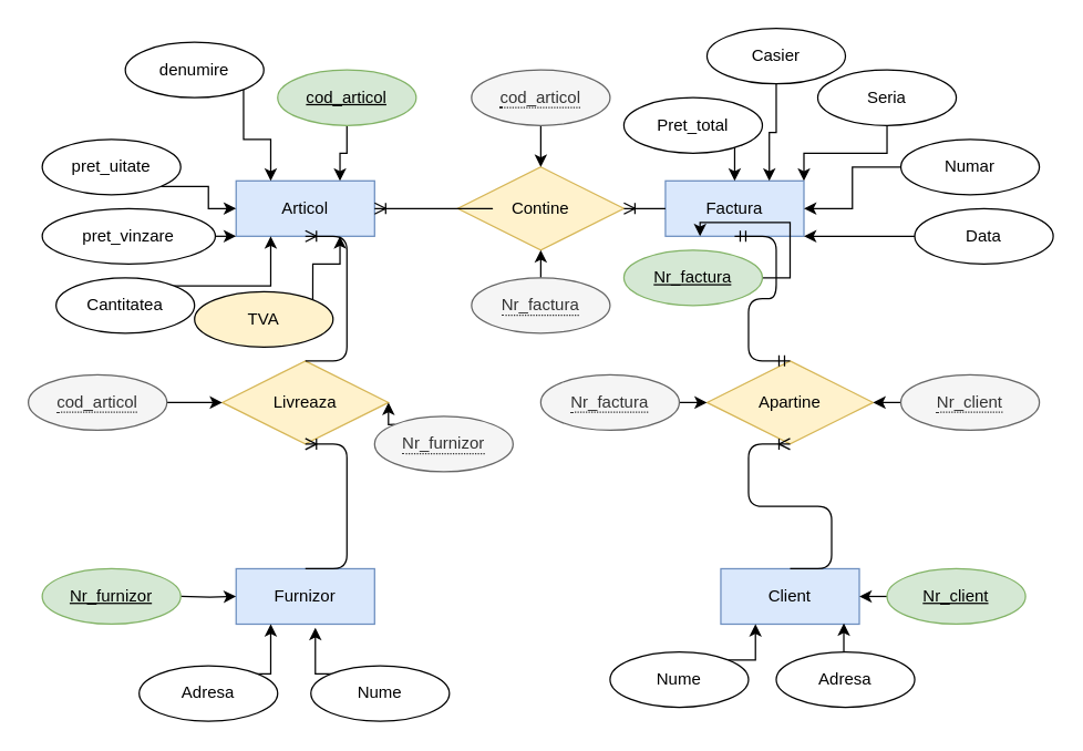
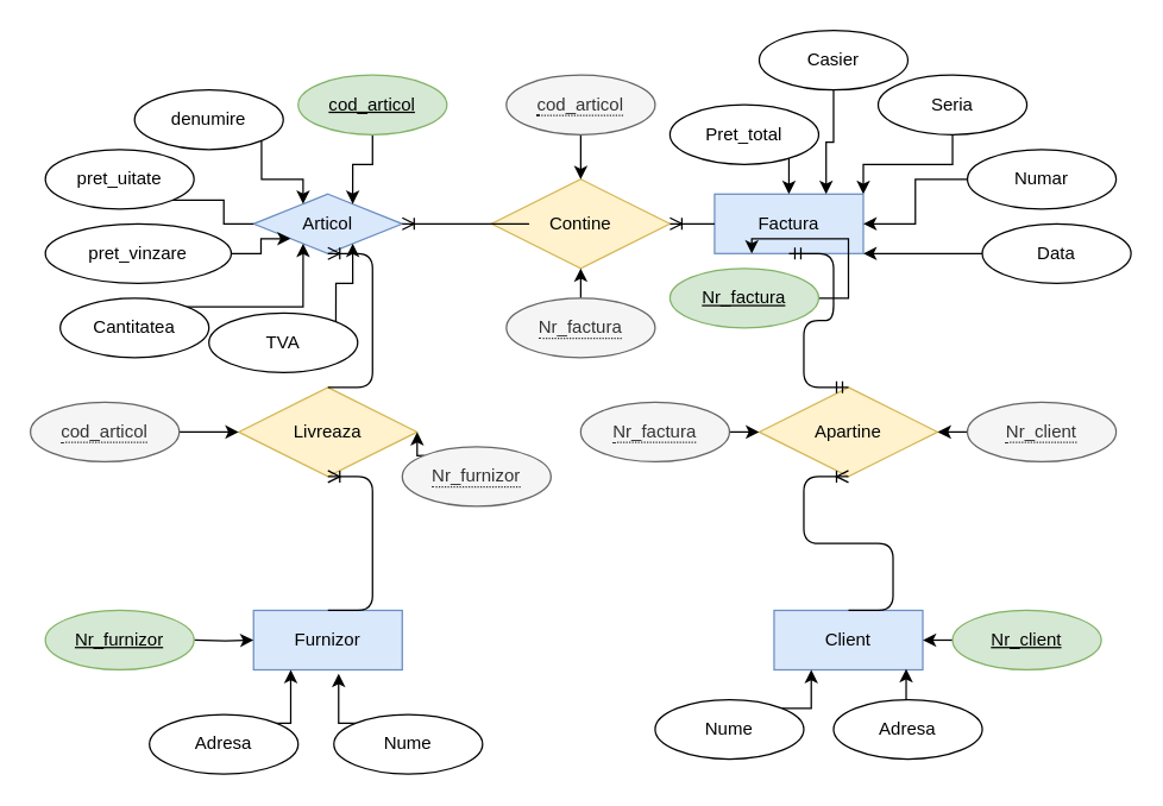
- <mxCell id="10" value="denumire" style="ellipse;whiteSpace=wrap;html=1;align=center;" parent="1" vertex="1"><mxGeometry x="90" y="30" width="100" height="40" as="geometry" /></mxCell>
+ <mxCell id="10" value="denumire" style="ellipse;whiteSpace=wrap;html=1;align=center;" parent="1" vertex="1"><mxGeometry x="90" y="60" width="100" height="40" as="geometry" /></mxCell>
- <mxCell id="13" style="edgeStyle=orthogonalEdgeStyle;rounded=0;orthogonalLoop=1;jettySize=auto;html=1;exitX=1;exitY=1;exitDx=0;exitDy=0;entryX=0;entryY=0.5;entryDx=0;entryDy=0;" parent="1" source="14" target="2" edge="1"><mxGeometry relative="1" as="geometry" /></mxCell>
+ <mxCell id="13" style="edgeStyle=orthogonalEdgeStyle;rounded=0;orthogonalLoop=1;jettySize=auto;html=1;exitX=1;exitY=1;exitDx=0;exitDy=0;entryX=0;entryY=0.5;entryDx=0;entryDy=0;endArrow=none;" parent="1" source="14" target="2" edge="1"><mxGeometry relative="1" as="geometry" /></mxCell>
- <mxCell id="2" value="Articol" style="whiteSpace=wrap;html=1;align=center;fillColor=#dae8fc;strokeColor=#6c8ebf;" parent="1" vertex="1"><mxGeometry x="170" y="130" width="100" height="40" as="geometry" /></mxCell>
+ <mxCell id="2" value="Articol" style="rhombus;whiteSpace=wrap;html=1;align=center;fillColor=#dae8fc;strokeColor=#6c8ebf;" parent="1" vertex="1"><mxGeometry x="170" y="130" width="100" height="40" as="geometry" /></mxCell>
- <mxCell id="37" value="TVA" style="ellipse;whiteSpace=wrap;html=1;align=center;direction=west;fillColor=#fff2cc;" parent="1" vertex="1"><mxGeometry x="140" y="210" width="100" height="40" as="geometry" /></mxCell>
+ <mxCell id="37" value="TVA" style="ellipse;whiteSpace=wrap;html=1;align=center;direction=west;" parent="1" vertex="1"><mxGeometry x="140" y="210" width="100" height="40" as="geometry" /></mxCell>
